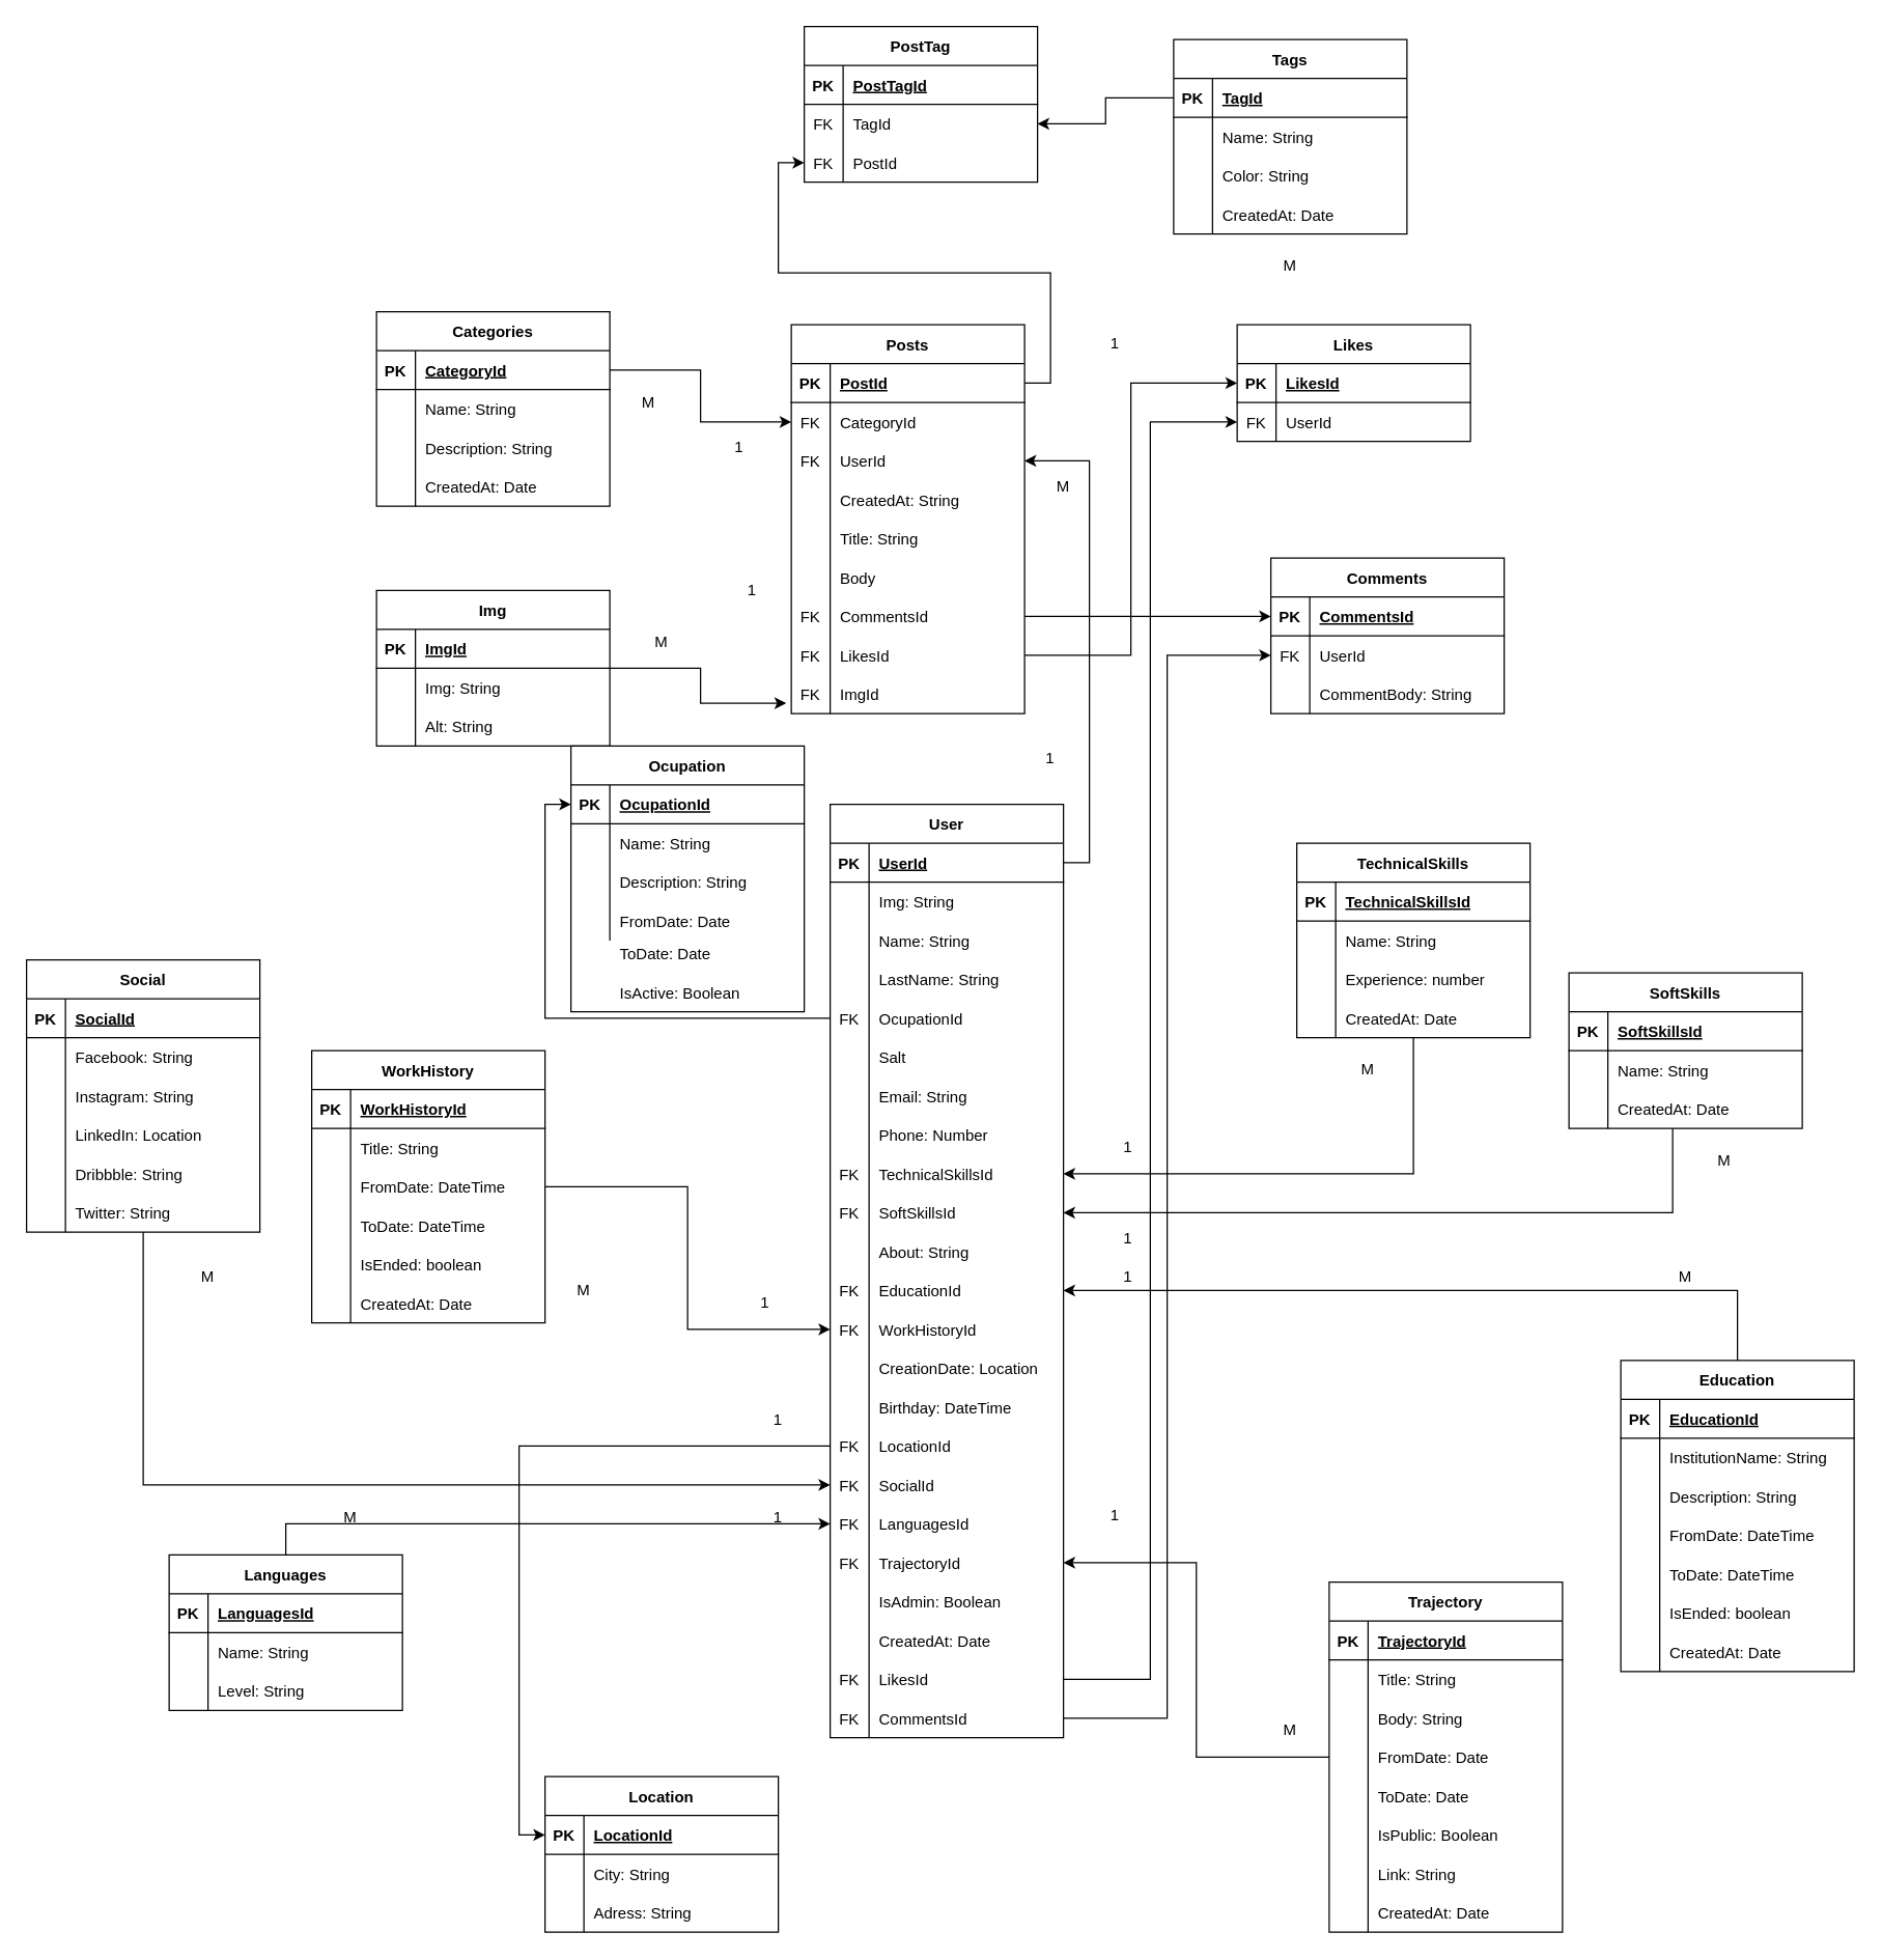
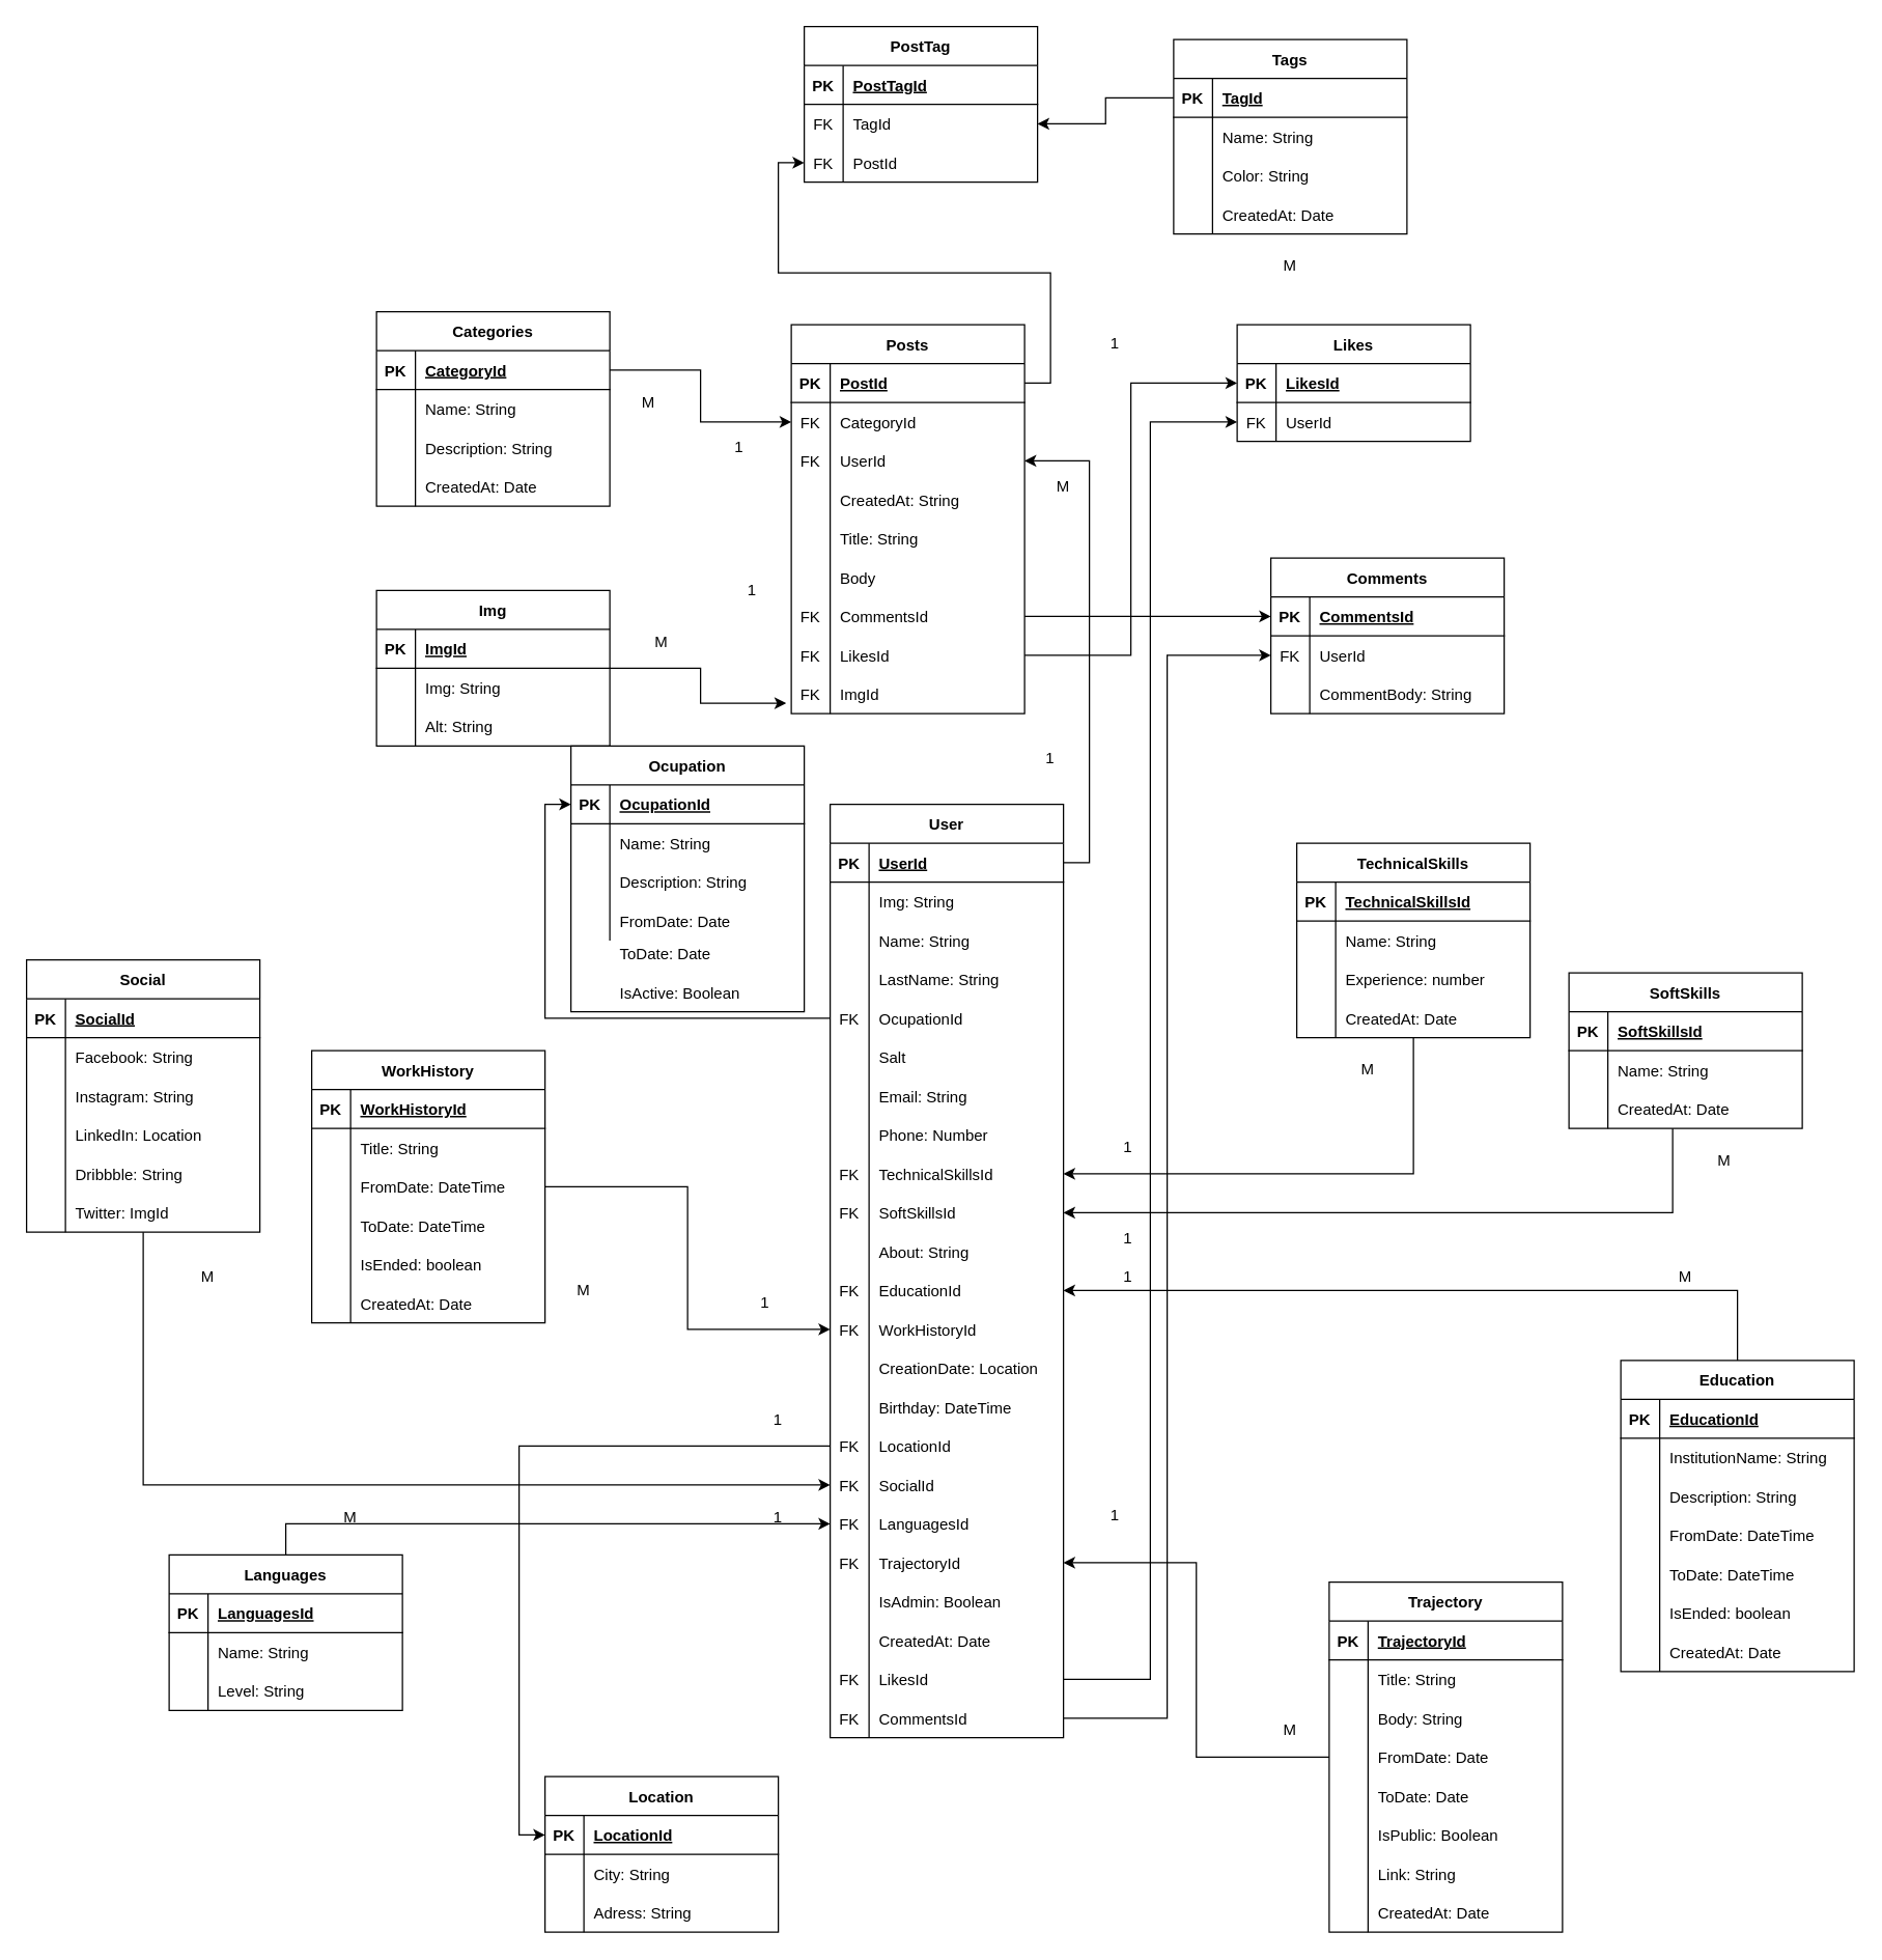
- <mxCell id="160" value="Twitter: String" style="shape=partialRectangle;connectable=0;fillColor=none;top=0;left=0;bottom=0;right=0;align=left;spacingLeft=6;overflow=hidden;" parent="158" vertex="1"><mxGeometry x="30" width="150" height="30" as="geometry"><mxRectangle width="150" height="30" as="alternateBounds" /></mxGeometry></mxCell>
+ <mxCell id="160" value="Twitter: ImgId" style="shape=partialRectangle;connectable=0;fillColor=none;top=0;left=0;bottom=0;right=0;align=left;spacingLeft=6;overflow=hidden;" parent="158" vertex="1"><mxGeometry x="30" width="150" height="30" as="geometry"><mxRectangle width="150" height="30" as="alternateBounds" /></mxGeometry></mxCell>
